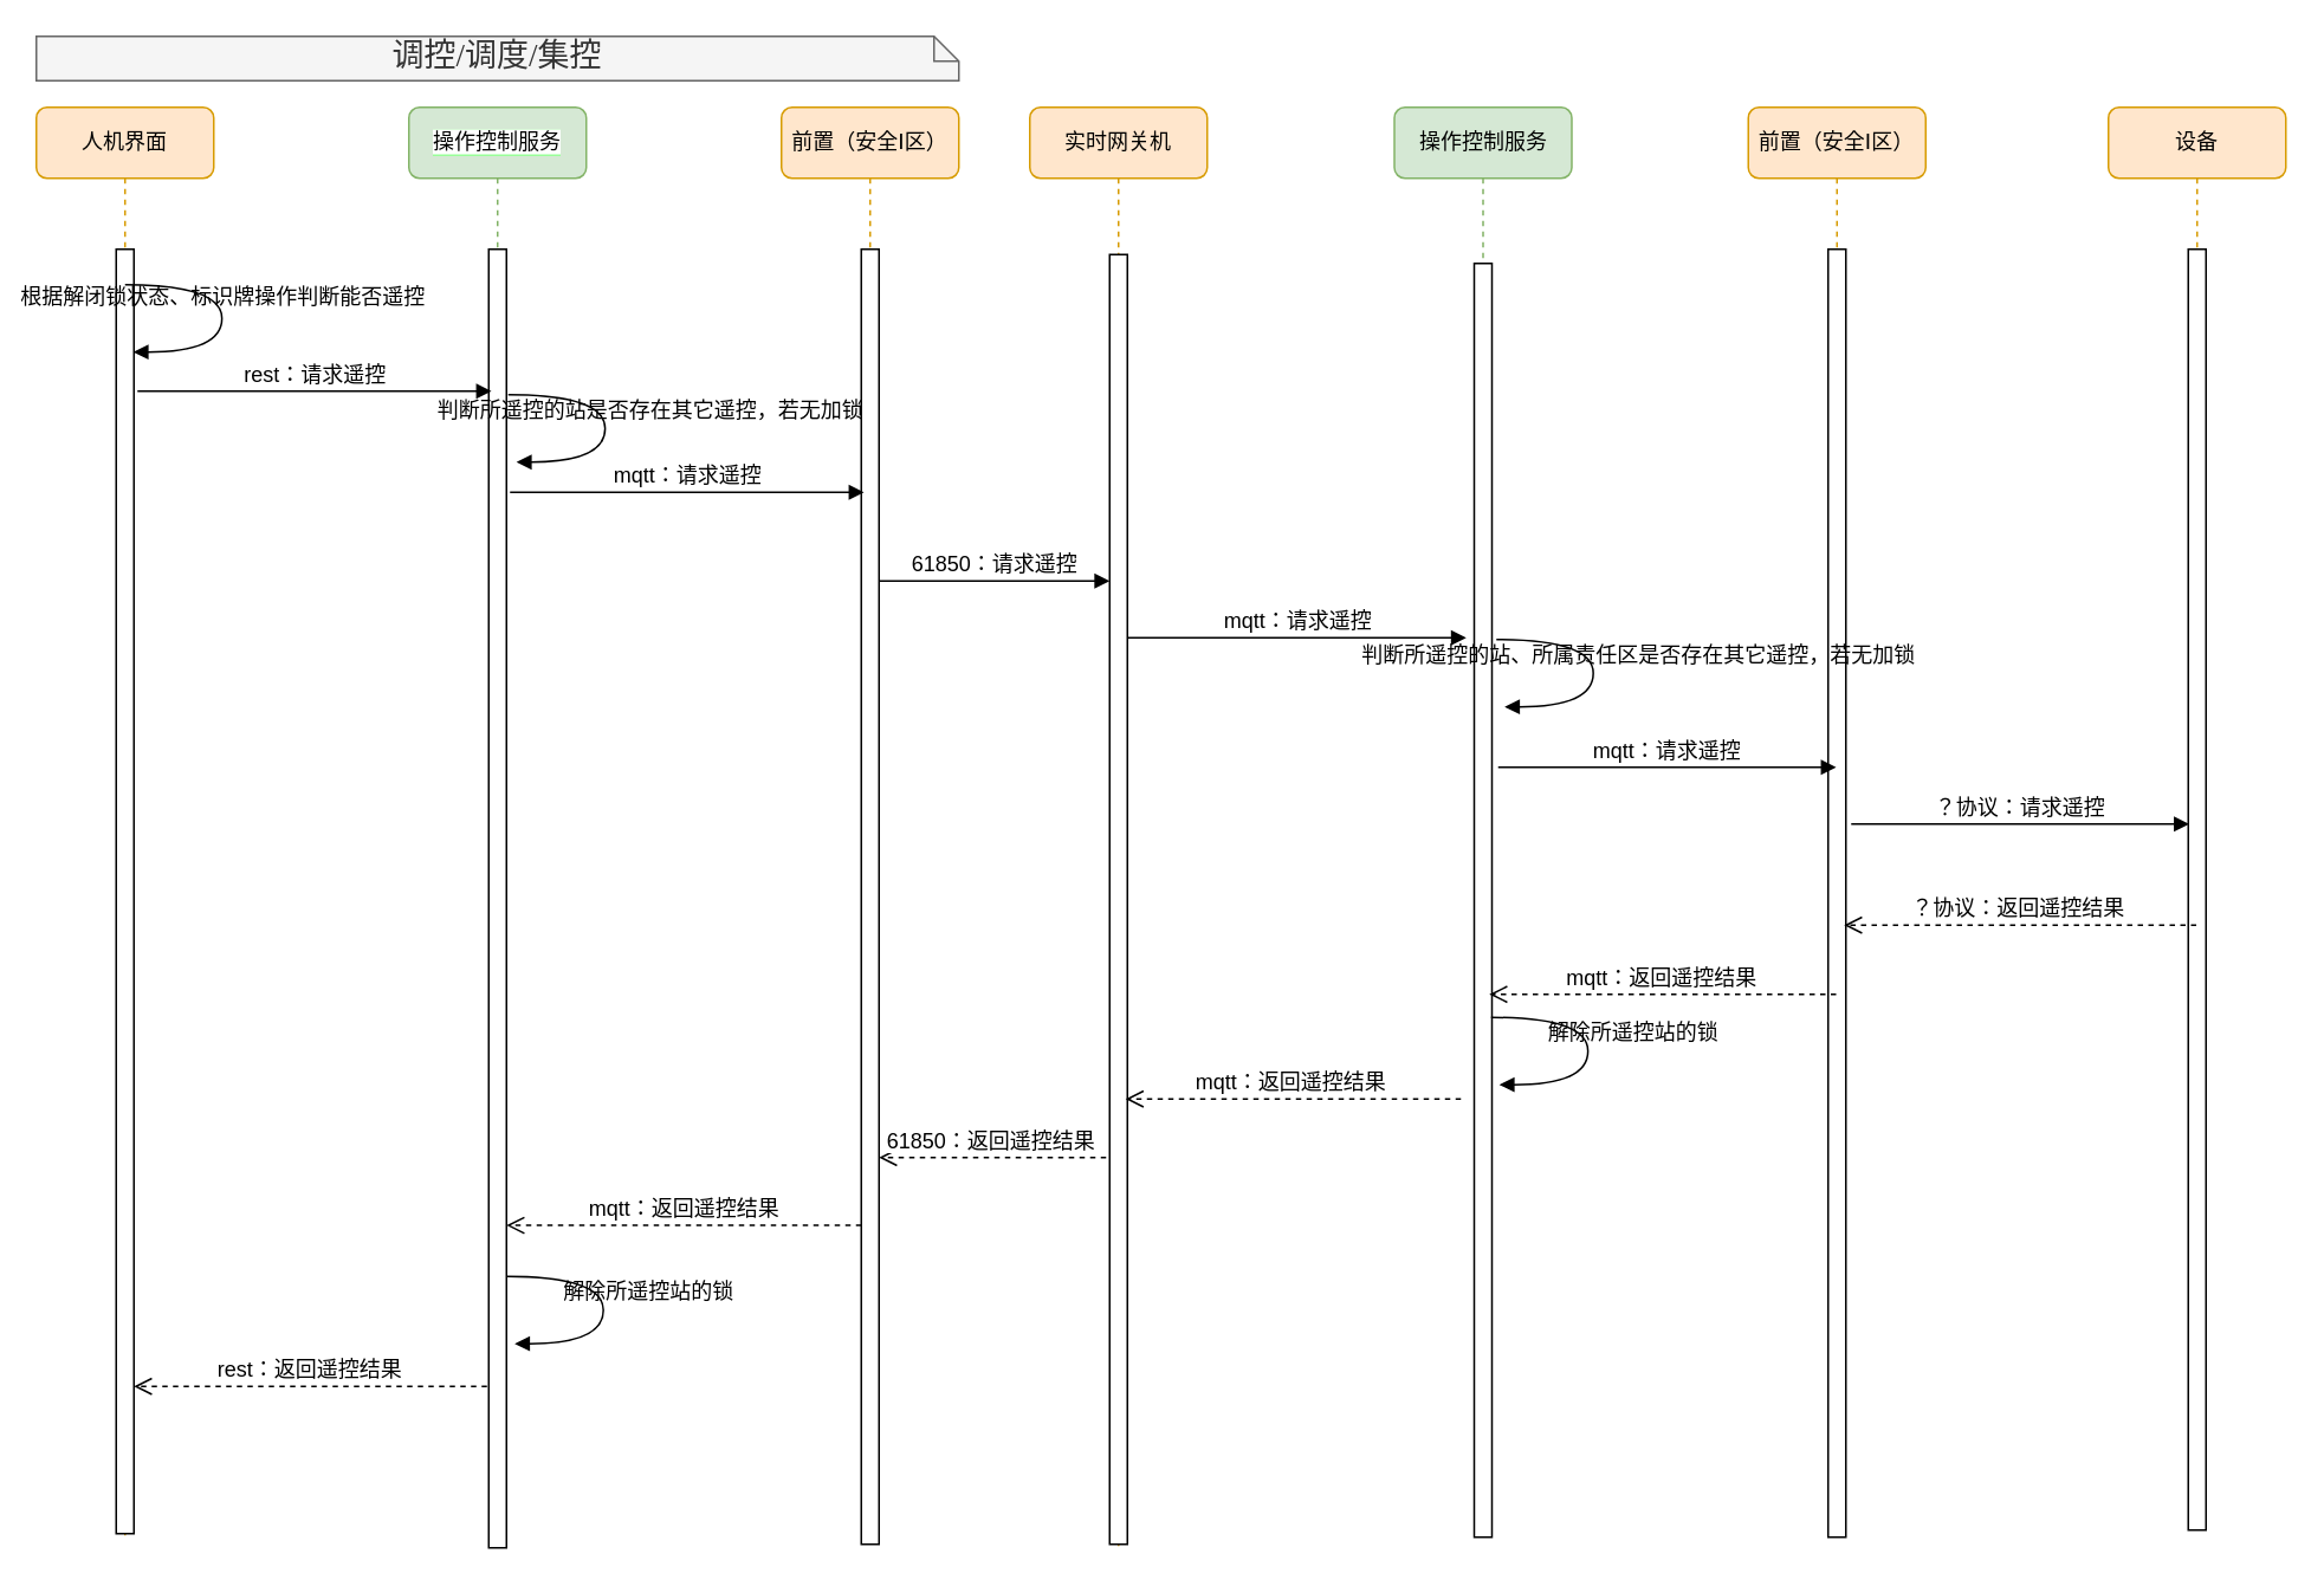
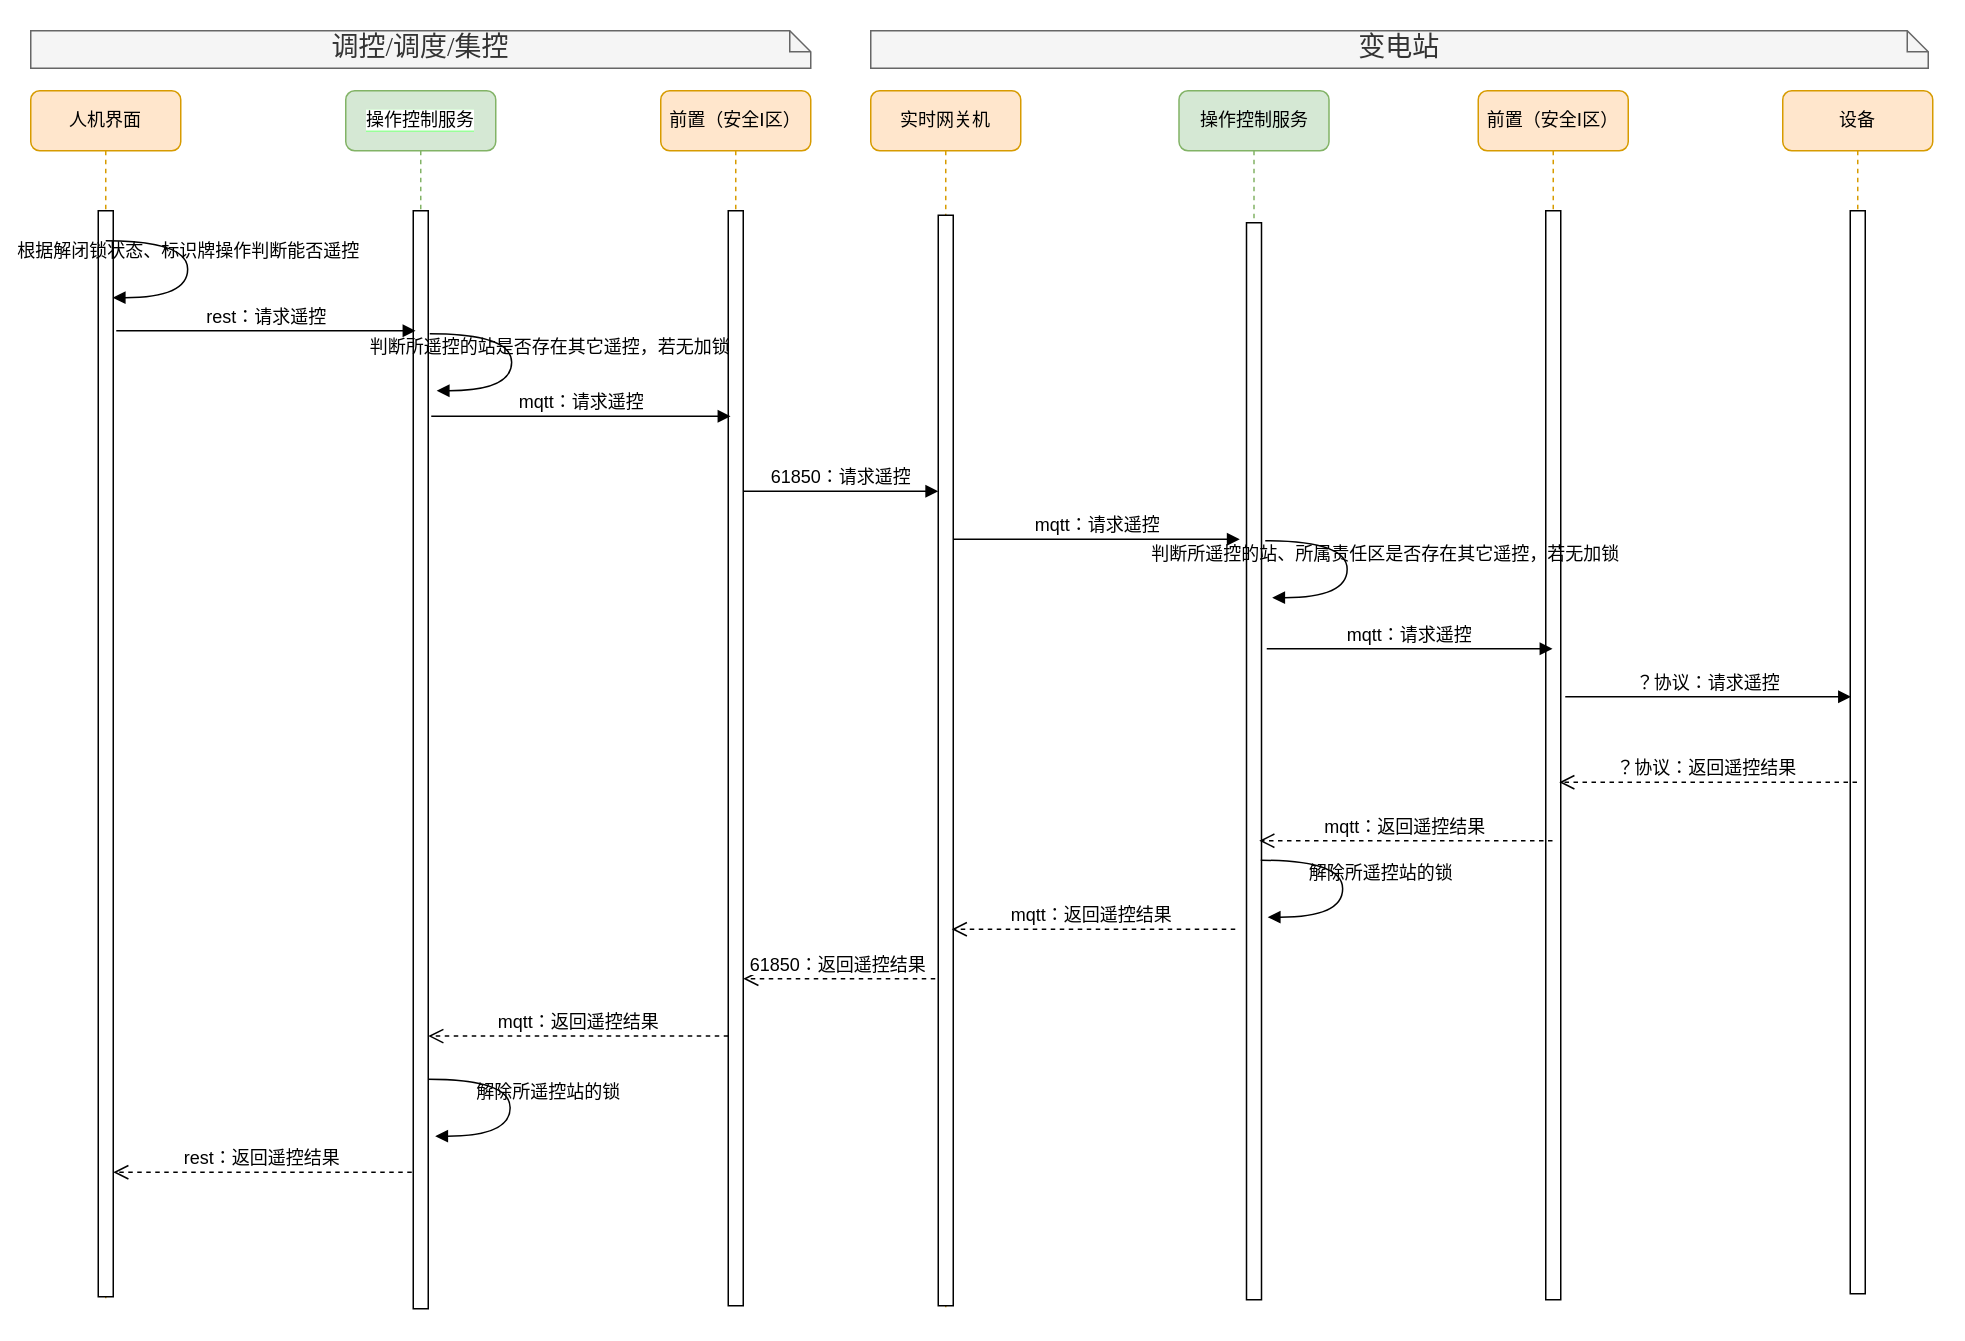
+ <mxCell id="16" value="&lt;font style=&quot;font-size: 18px&quot;&gt;变电站&lt;/font&gt;" style="shape=note;whiteSpace=wrap;html=1;size=14;verticalAlign=top;align=center;spacingTop=-6;rounded=0;shadow=0;comic=0;labelBackgroundColor=none;strokeWidth=1;fontFamily=Verdana;fontSize=12;fillColor=#f5f5f5;strokeColor=#666666;fontColor=#333333;" vertex="1" parent="1"><mxGeometry x="580" y="20" width="705" height="25" as="geometry" /></mxCell>
